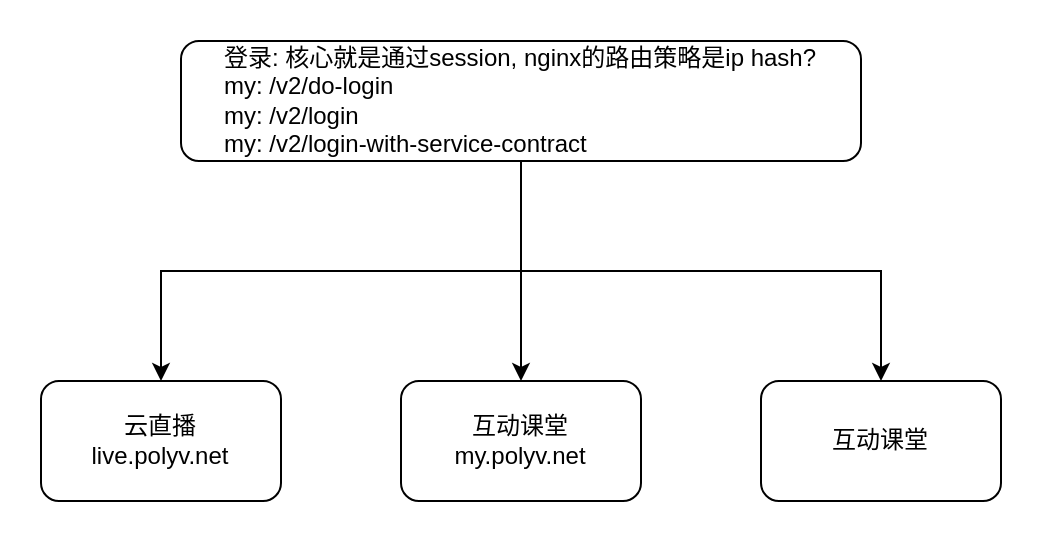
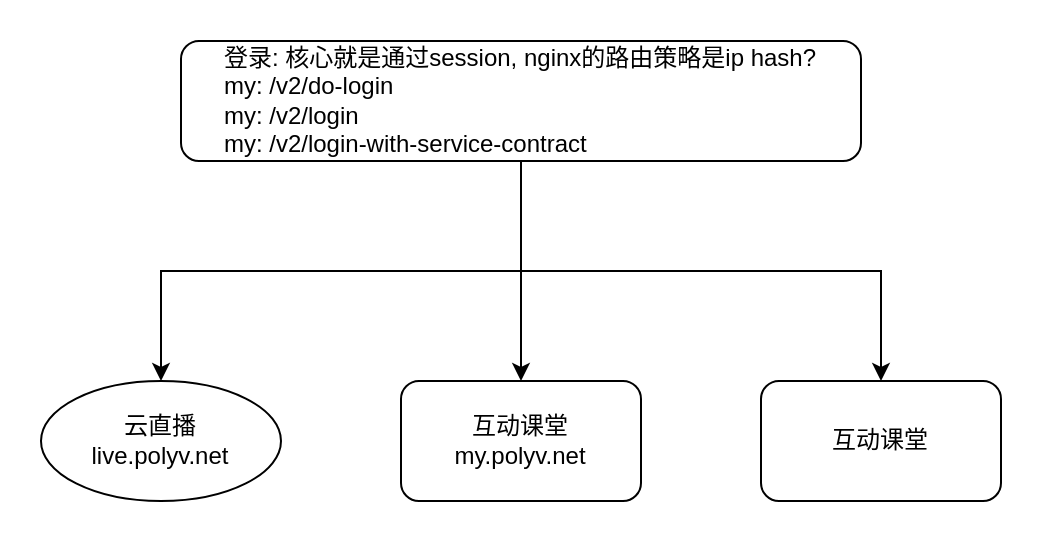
- <mxCell id="7" value="云直播&lt;br&gt;live.polyv.net" style="rounded=1;whiteSpace=wrap;html=1;" vertex="1" parent="1"><mxGeometry x="20" y="190" width="120" height="60" as="geometry" /></mxCell>
+ <mxCell id="7" value="云直播&lt;br&gt;live.polyv.net" style="ellipse;whiteSpace=wrap;html=1;" vertex="1" parent="1"><mxGeometry x="20" y="190" width="120" height="60" as="geometry" /></mxCell>
